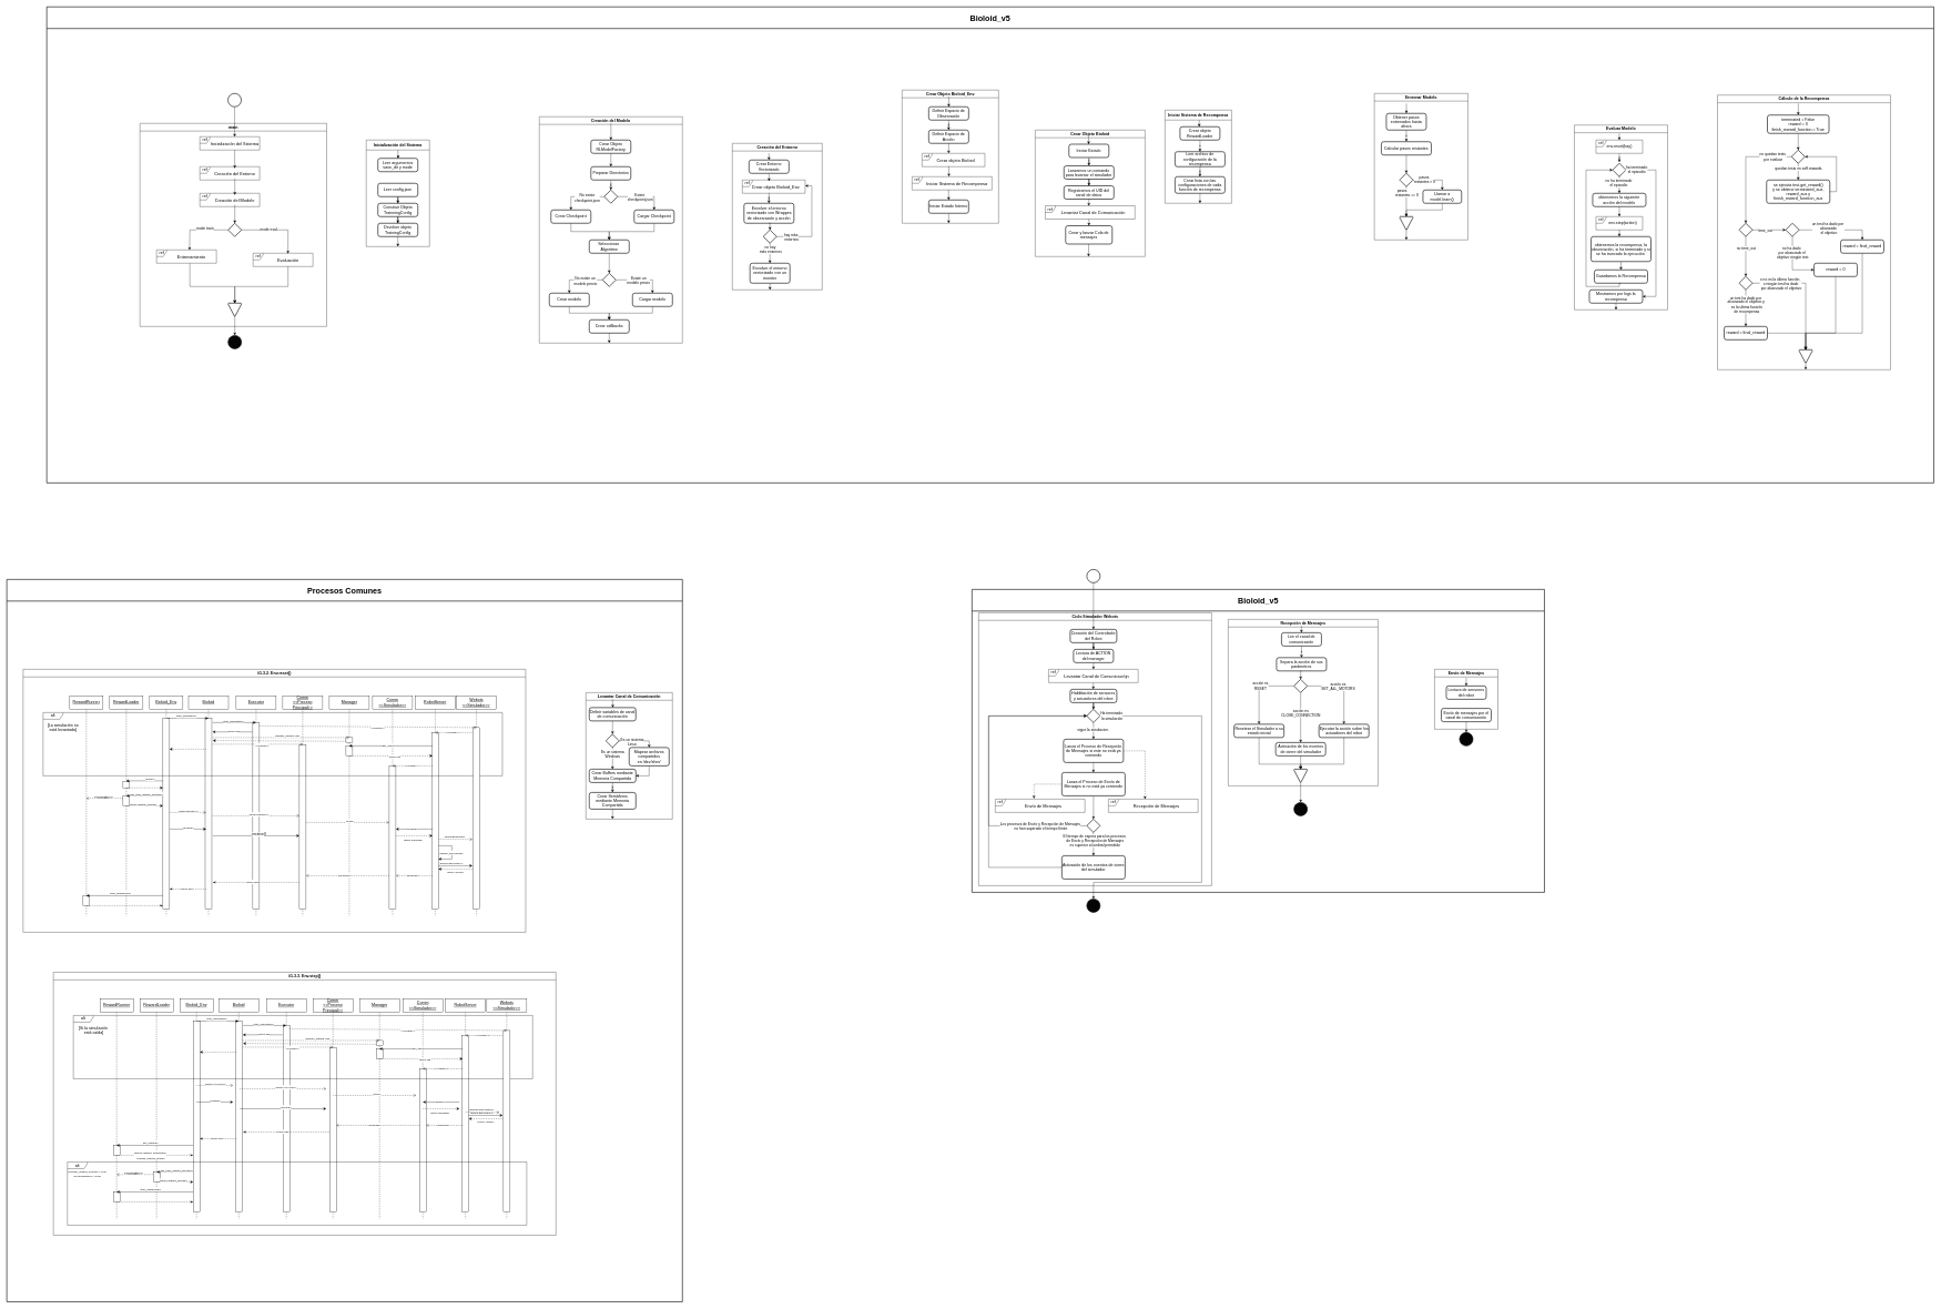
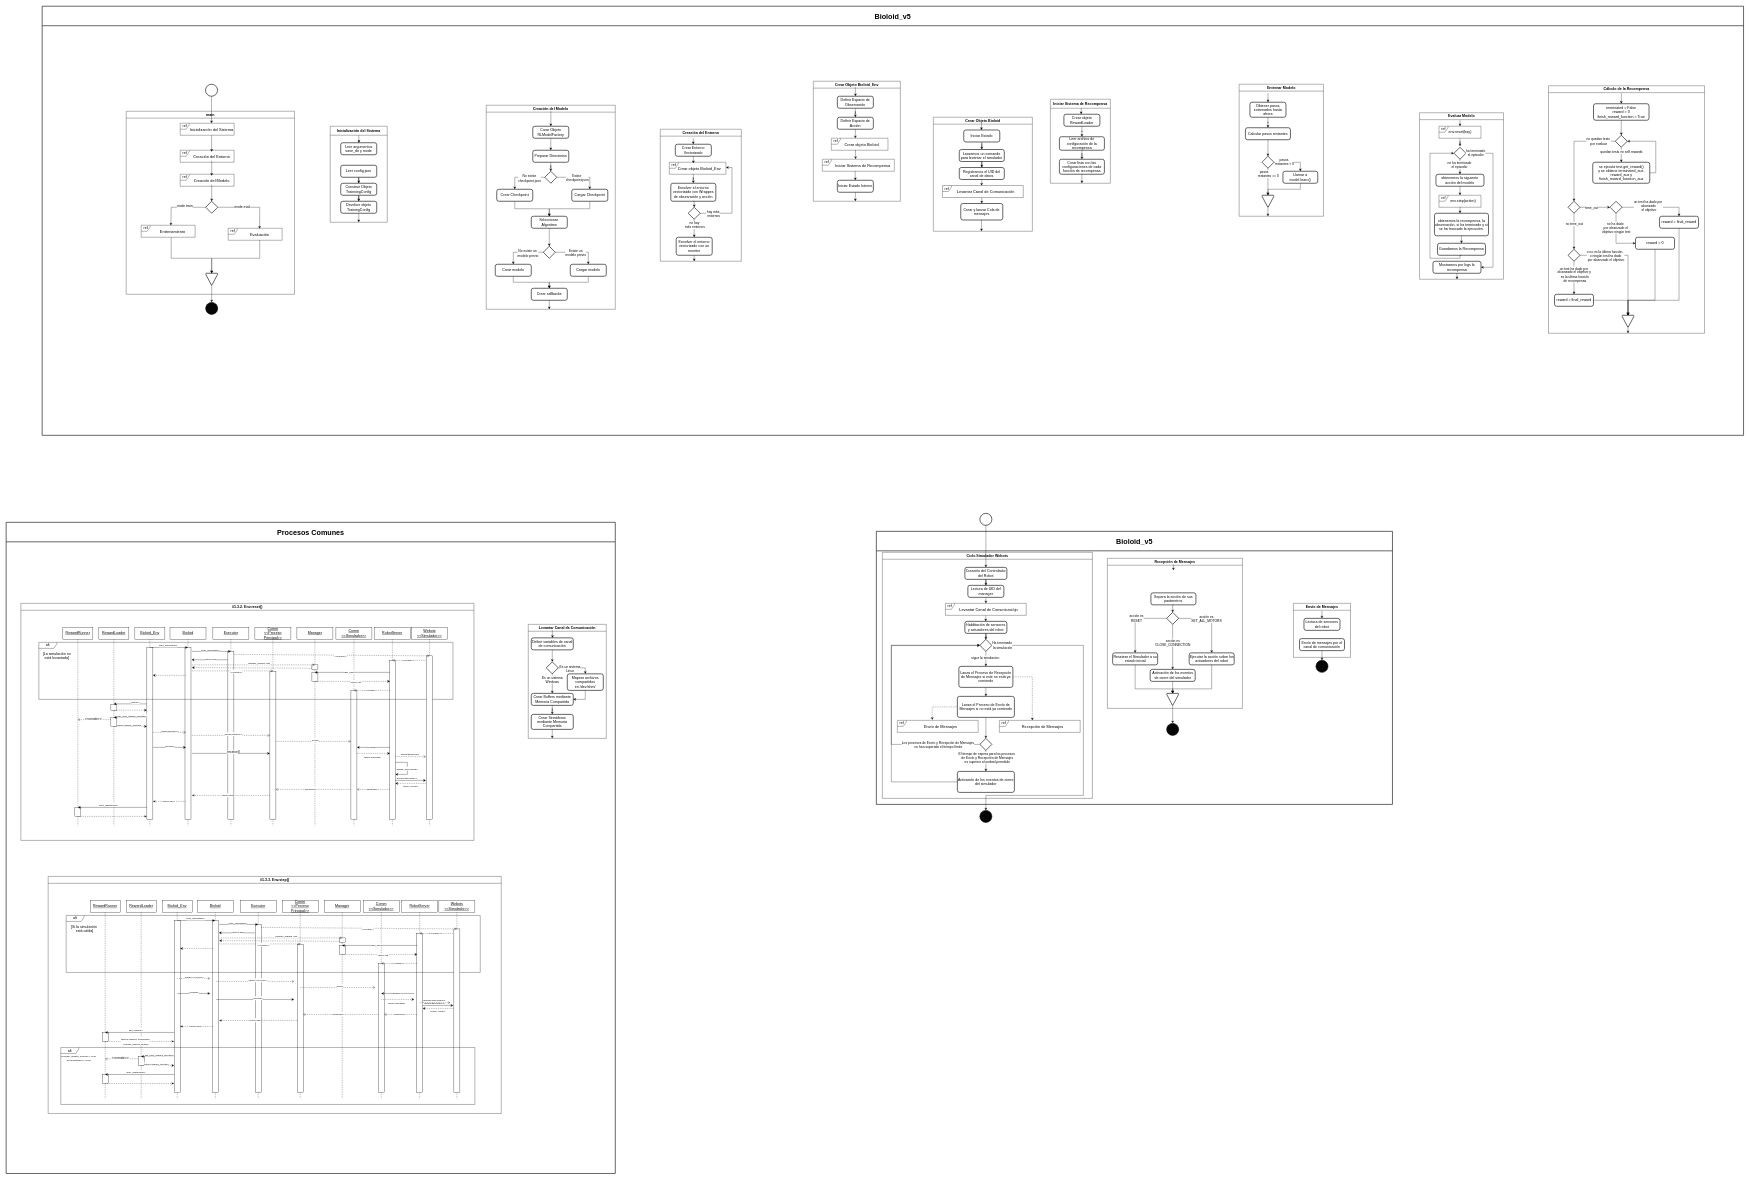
- <mxCell id="234" value="Lee el canal de comunicación" style="rounded=1;whiteSpace=wrap;html=1;absoluteArcSize=1;arcSize=14;strokeWidth=2;" vertex="1" parent="232"><mxGeometry x="160" y="40" width="120" height="40" as="geometry" /></mxCell>
- <mxCell id="233" style="edgeStyle=orthogonalEdgeStyle;rounded=0;orthogonalLoop=1;jettySize=auto;html=1;exitX=0.5;exitY=1;exitDx=0;exitDy=0;" edge="1" parent="232" source="234" target="235"><mxGeometry relative="1" as="geometry"><mxPoint x="220" y="131" as="targetPoint" /></mxGeometry></mxCell>
- <mxCell id="198" value="Lectura de ACTION del manager" style="rounded=1;whiteSpace=wrap;html=1;absoluteArcSize=1;arcSize=14;strokeWidth=2;" vertex="1" parent="196"><mxGeometry x="285" y="110" width="120" height="40" as="geometry" /></mxCell>
+ <mxCell id="198" value="Lectura de UID del manager" style="rounded=1;whiteSpace=wrap;html=1;absoluteArcSize=1;arcSize=14;strokeWidth=2;" vertex="1" parent="196"><mxGeometry x="285" y="110" width="120" height="40" as="geometry" /></mxCell>
